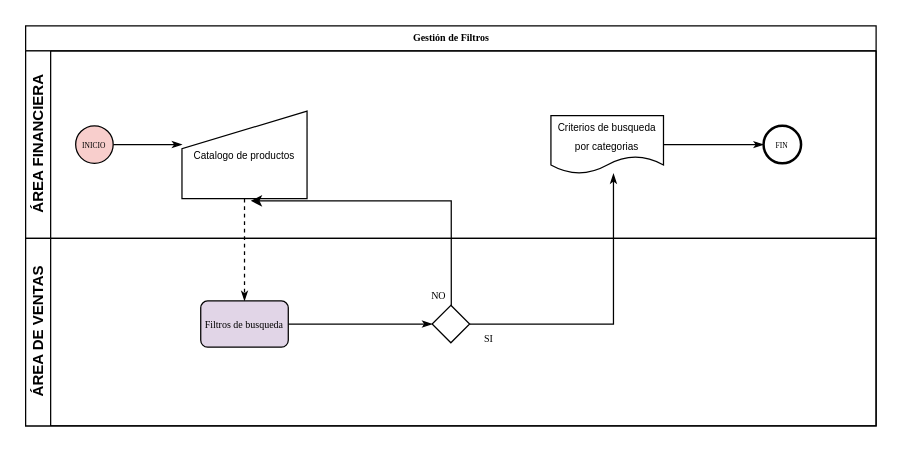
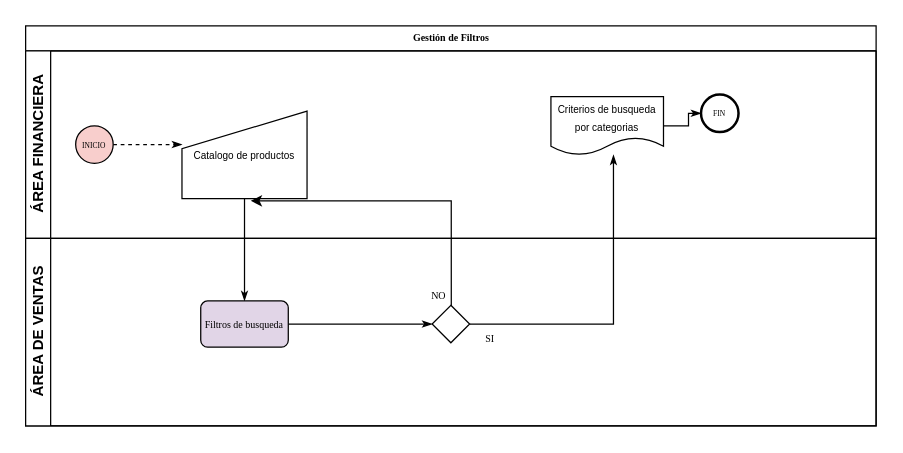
- <mxCell id="4" style="edgeStyle=orthogonalEdgeStyle;rounded=0;html=1;labelBackgroundColor=none;startArrow=none;startFill=0;startSize=5;endArrow=classicThin;endFill=1;endSize=5;jettySize=auto;orthogonalLoop=1;strokeWidth=1;fontFamily=Verdana;fontSize=8" parent="3" source="5" target="8" edge="1"><mxGeometry relative="1" as="geometry"><mxPoint x="120" y="75.0" as="targetPoint" /><Array as="points"><mxPoint x="100" y="75" /><mxPoint x="100" y="75" /></Array></mxGeometry></mxCell>
+ <mxCell id="4" style="edgeStyle=orthogonalEdgeStyle;rounded=0;html=1;labelBackgroundColor=none;startArrow=none;startFill=0;startSize=5;endArrow=classicThin;endFill=1;endSize=5;jettySize=auto;orthogonalLoop=1;strokeWidth=1;fontFamily=Verdana;fontSize=8;dashed=1;" parent="3" source="5" target="8" edge="1"><mxGeometry relative="1" as="geometry"><mxPoint x="120" y="75.0" as="targetPoint" /><Array as="points"><mxPoint x="100" y="75" /><mxPoint x="100" y="75" /></Array></mxGeometry></mxCell>
- <mxCell id="9" value="&lt;font style=&quot;font-size: 8px;&quot;&gt;Criterios de busqueda por categorias&lt;/font&gt;" style="shape=document;whiteSpace=wrap;html=1;boundedLbl=1;" vertex="1" parent="3"><mxGeometry x="420" y="51.75" width="90" height="46.5" as="geometry" /></mxCell>
+ <mxCell id="9" value="&lt;font style=&quot;font-size: 8px;&quot;&gt;Criterios de busqueda por categorias&lt;/font&gt;" style="shape=document;whiteSpace=wrap;html=1;boundedLbl=1;" vertex="1" parent="3"><mxGeometry x="420" y="36.75" width="90" height="46.5" as="geometry" /></mxCell>
- <mxCell id="7" value="&lt;font style=&quot;font-size: 6px;&quot;&gt;FIN&lt;/font&gt;" style="ellipse;whiteSpace=wrap;html=1;rounded=0;shadow=0;labelBackgroundColor=none;strokeWidth=2;fontFamily=Verdana;fontSize=8;align=center;" parent="3" vertex="1"><mxGeometry x="590" y="60" width="30" height="30" as="geometry" /></mxCell>
+ <mxCell id="7" value="&lt;font style=&quot;font-size: 6px;&quot;&gt;FIN&lt;/font&gt;" style="ellipse;whiteSpace=wrap;html=1;rounded=0;shadow=0;labelBackgroundColor=none;strokeWidth=2;fontFamily=Verdana;fontSize=8;align=center;" parent="3" vertex="1"><mxGeometry x="540" y="35" width="30" height="30" as="geometry" /></mxCell>
- <mxCell id="10" style="edgeStyle=orthogonalEdgeStyle;rounded=0;html=1;labelBackgroundColor=none;startArrow=none;startFill=0;startSize=5;endArrow=classicThin;endFill=1;endSize=5;jettySize=auto;orthogonalLoop=1;strokeWidth=1;fontFamily=Verdana;fontSize=8;dashed=1;" parent="2" source="8" target="14" edge="1"><mxGeometry relative="1" as="geometry"><mxPoint x="155" y="113.5" as="sourcePoint" /></mxGeometry></mxCell>
+ <mxCell id="10" style="edgeStyle=orthogonalEdgeStyle;rounded=0;html=1;labelBackgroundColor=none;startArrow=none;startFill=0;startSize=5;endArrow=classicThin;endFill=1;endSize=5;jettySize=auto;orthogonalLoop=1;strokeWidth=1;fontFamily=Verdana;fontSize=8" parent="2" source="8" target="14" edge="1"><mxGeometry relative="1" as="geometry"><mxPoint x="155" y="113.5" as="sourcePoint" /></mxGeometry></mxCell>
